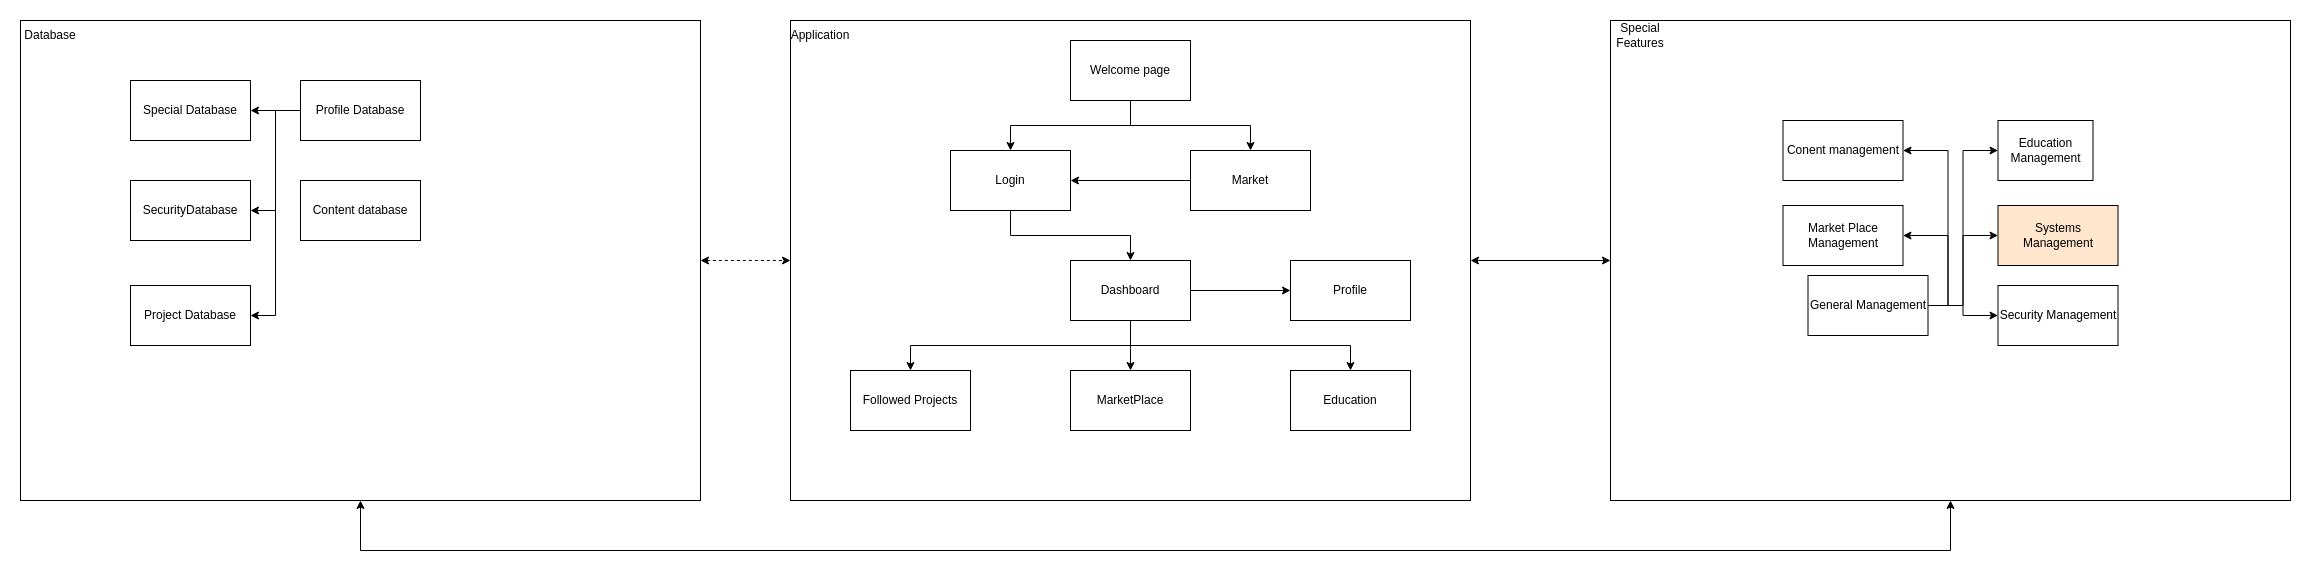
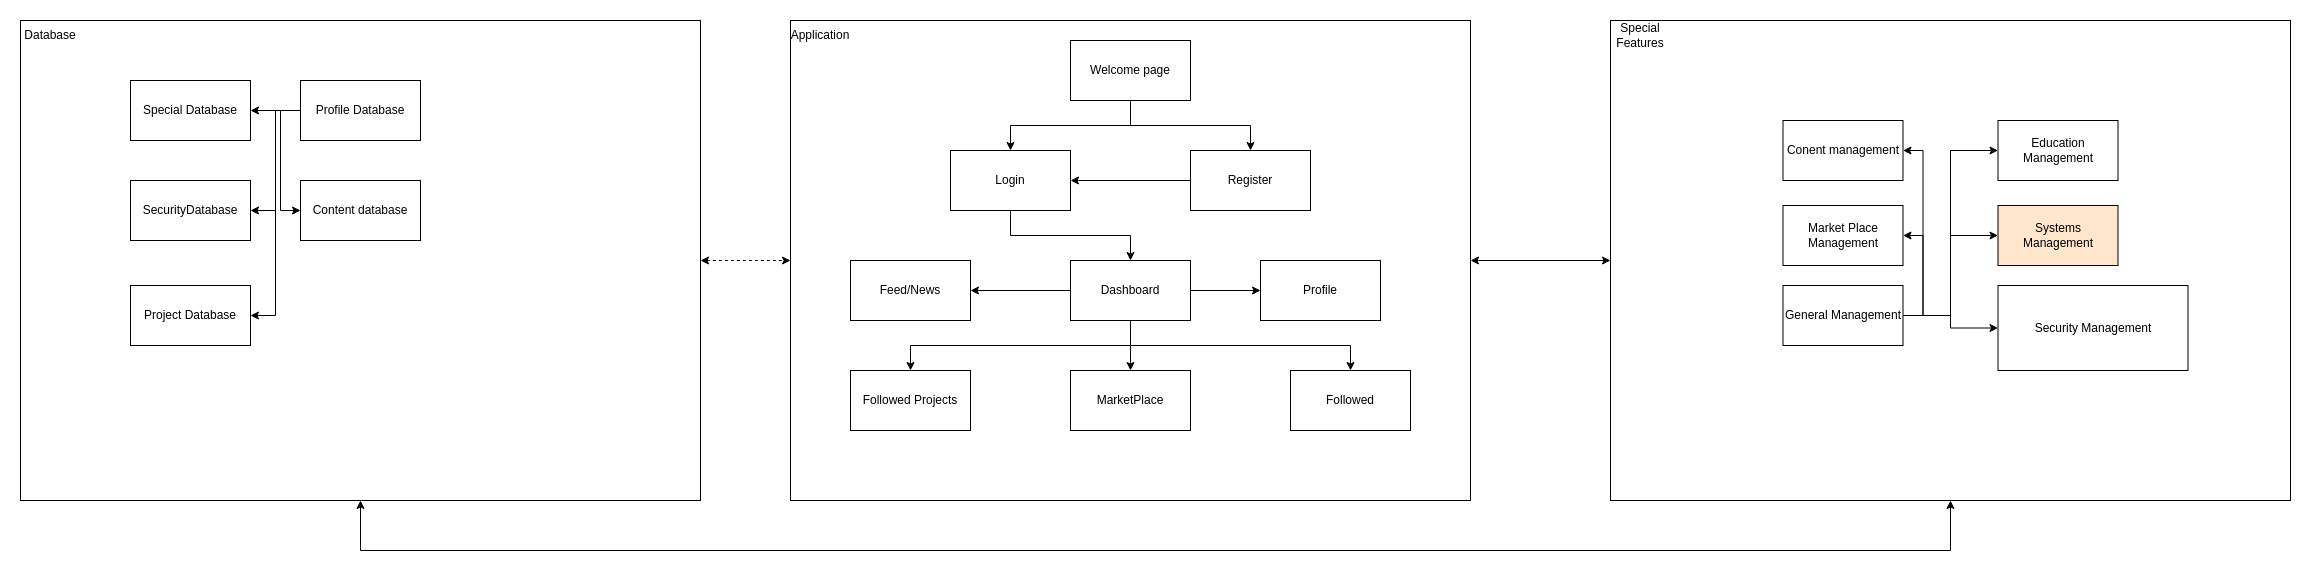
- <mxCell id="35" value="Education Management" style="rounded=0;whiteSpace=wrap;html=1;" vertex="1" parent="1"><mxGeometry x="1997.5" y="120" width="95" height="60" as="geometry" /></mxCell>
+ <mxCell id="35" value="Education Management" style="rounded=0;whiteSpace=wrap;html=1;" vertex="1" parent="1"><mxGeometry x="1997.5" y="120" width="120" height="60" as="geometry" /></mxCell>
+ <mxCell id="44" style="edgeStyle=orthogonalEdgeStyle;rounded=0;orthogonalLoop=1;jettySize=auto;html=1;exitX=0;exitY=0.5;exitDx=0;exitDy=0;entryX=0;entryY=0.5;entryDx=0;entryDy=0;startArrow=none;startFill=0;" edge="1" parent="1" source="45" target="48"><mxGeometry relative="1" as="geometry"><Array as="points"><mxPoint x="280" y="110" /><mxPoint x="280" y="210" /></Array></mxGeometry></mxCell>
- <mxCell id="7" value="Market" style="rounded=0;whiteSpace=wrap;html=1;" vertex="1" parent="1"><mxGeometry x="1190" y="150" width="120" height="60" as="geometry" /></mxCell>
+ <mxCell id="7" value="Register" style="rounded=0;whiteSpace=wrap;html=1;" vertex="1" parent="1"><mxGeometry x="1190" y="150" width="120" height="60" as="geometry" /></mxCell>
+ <mxCell id="18" value="Feed/News" style="rounded=0;whiteSpace=wrap;html=1;" vertex="1" parent="1"><mxGeometry x="850" y="260" width="120" height="60" as="geometry" /></mxCell>
+ <mxCell id="11" style="edgeStyle=orthogonalEdgeStyle;rounded=0;orthogonalLoop=1;jettySize=auto;html=1;exitX=0;exitY=0.5;exitDx=0;exitDy=0;entryX=1;entryY=0.5;entryDx=0;entryDy=0;startArrow=none;startFill=0;" edge="1" parent="1" source="16" target="18"><mxGeometry relative="1" as="geometry" /></mxCell>
- <mxCell id="17" value="Profile" style="rounded=0;whiteSpace=wrap;html=1;" vertex="1" parent="1"><mxGeometry x="1290" y="260" width="120" height="60" as="geometry" /></mxCell>
+ <mxCell id="17" value="Profile" style="rounded=0;whiteSpace=wrap;html=1;" vertex="1" parent="1"><mxGeometry x="1260" y="260" width="120" height="60" as="geometry" /></mxCell>
- <mxCell id="34" value="General Management" style="rounded=0;whiteSpace=wrap;html=1;" vertex="1" parent="1"><mxGeometry x="1807.5" y="275" width="120" height="60" as="geometry" /></mxCell>
+ <mxCell id="34" value="General Management" style="rounded=0;whiteSpace=wrap;html=1;" vertex="1" parent="1"><mxGeometry x="1782.5" y="285" width="120" height="60" as="geometry" /></mxCell>
- <mxCell id="37" value="Security Management" style="rounded=0;whiteSpace=wrap;html=1;" vertex="1" parent="1"><mxGeometry x="1997.5" y="285" width="120" height="60" as="geometry" /></mxCell>
+ <mxCell id="37" value="Security Management" style="rounded=0;whiteSpace=wrap;html=1;" vertex="1" parent="1"><mxGeometry x="1997.5" y="285" width="190" height="85" as="geometry" /></mxCell>
- <mxCell id="22" value="Education" style="rounded=0;whiteSpace=wrap;html=1;" vertex="1" parent="1"><mxGeometry x="1290" y="370" width="120" height="60" as="geometry" /></mxCell>
+ <mxCell id="22" value="Followed" style="rounded=0;whiteSpace=wrap;html=1;" vertex="1" parent="1"><mxGeometry x="1290" y="370" width="120" height="60" as="geometry" /></mxCell>
